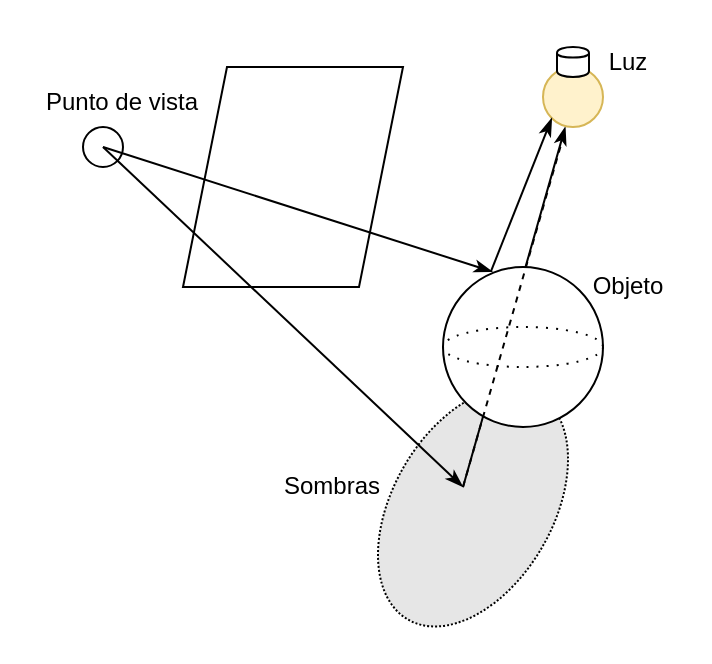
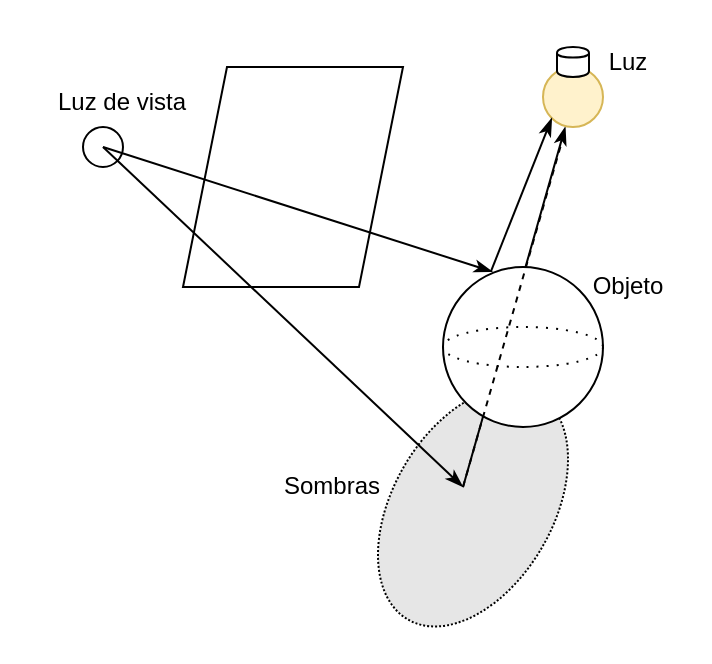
- <mxCell id="15" value="Punto de vista" style="text;html=1;strokeColor=none;fillColor=none;align=center;verticalAlign=middle;whiteSpace=wrap;rounded=0;dashed=1;dashPattern=1 4;labelBackgroundColor=#ffffff;" vertex="1" parent="1"><mxGeometry x="20.5" y="40.5" width="80" height="20" as="geometry" /></mxCell>
+ <mxCell id="15" value="Luz de vista" style="text;html=1;strokeColor=none;fillColor=none;align=center;verticalAlign=middle;whiteSpace=wrap;rounded=0;dashed=1;dashPattern=1 4;labelBackgroundColor=#ffffff;" vertex="1" parent="1"><mxGeometry x="20.5" y="40.5" width="80" height="20" as="geometry" /></mxCell>
